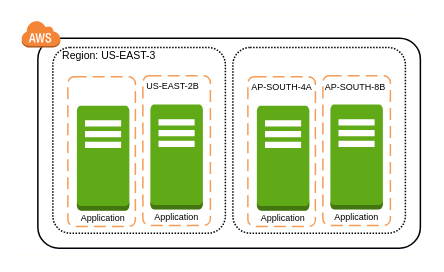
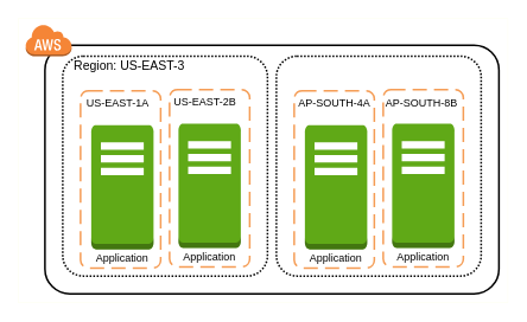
+ <mxCell id="9" value="US-EAST-1A" style="text;html=1;strokeColor=none;fillColor=none;align=center;verticalAlign=middle;whiteSpace=wrap;rounded=0;" parent="1" vertex="1"><mxGeometry x="92" y="105.25" width="80" height="20" as="geometry" /></mxCell>
